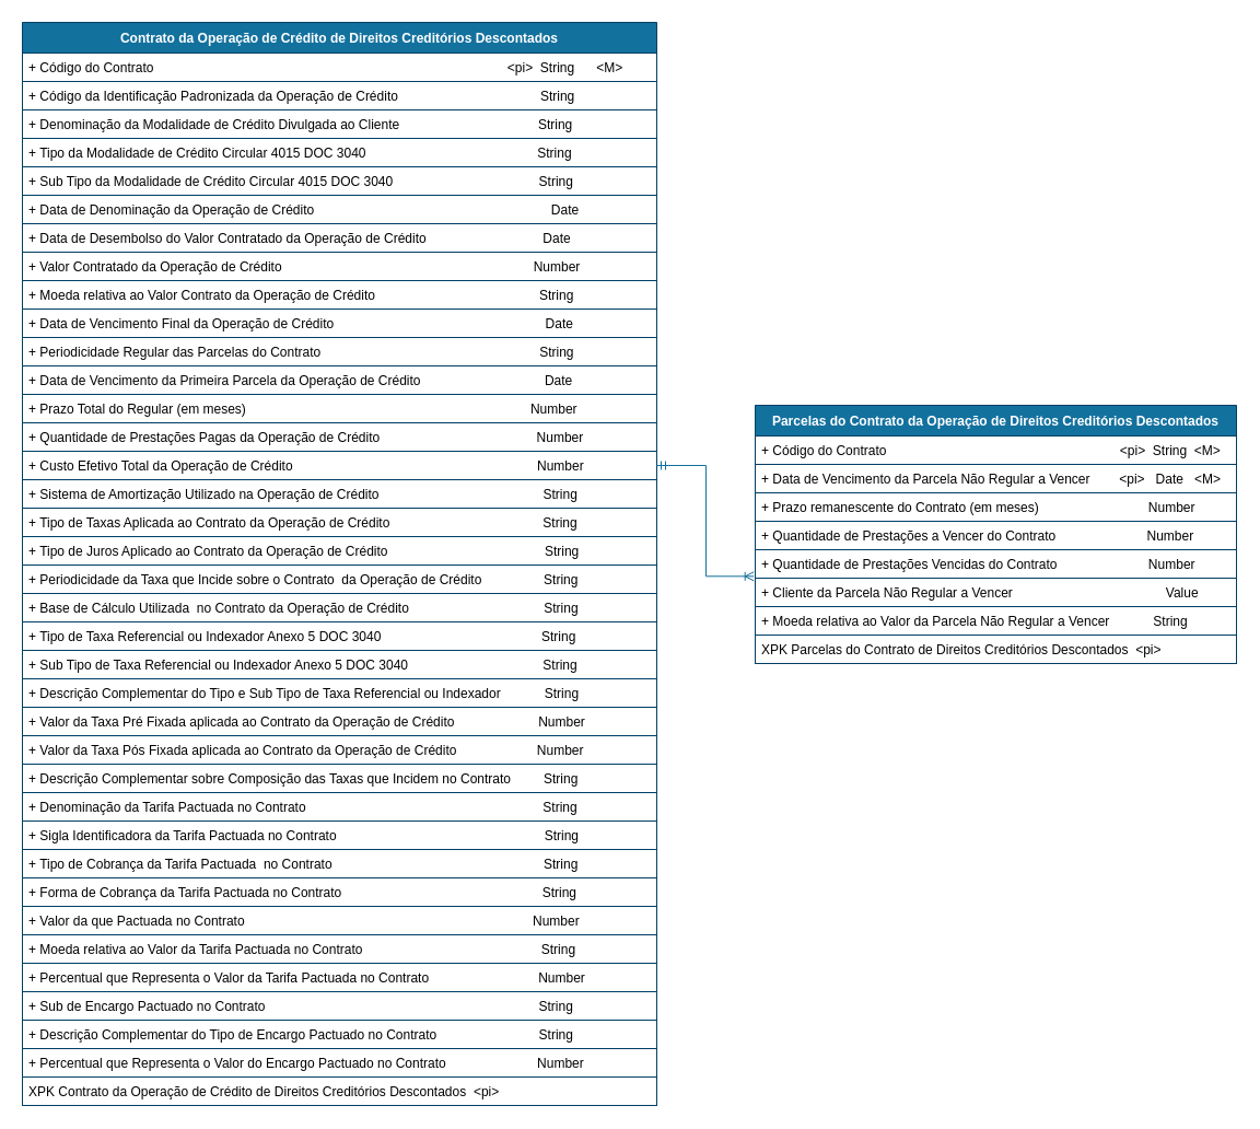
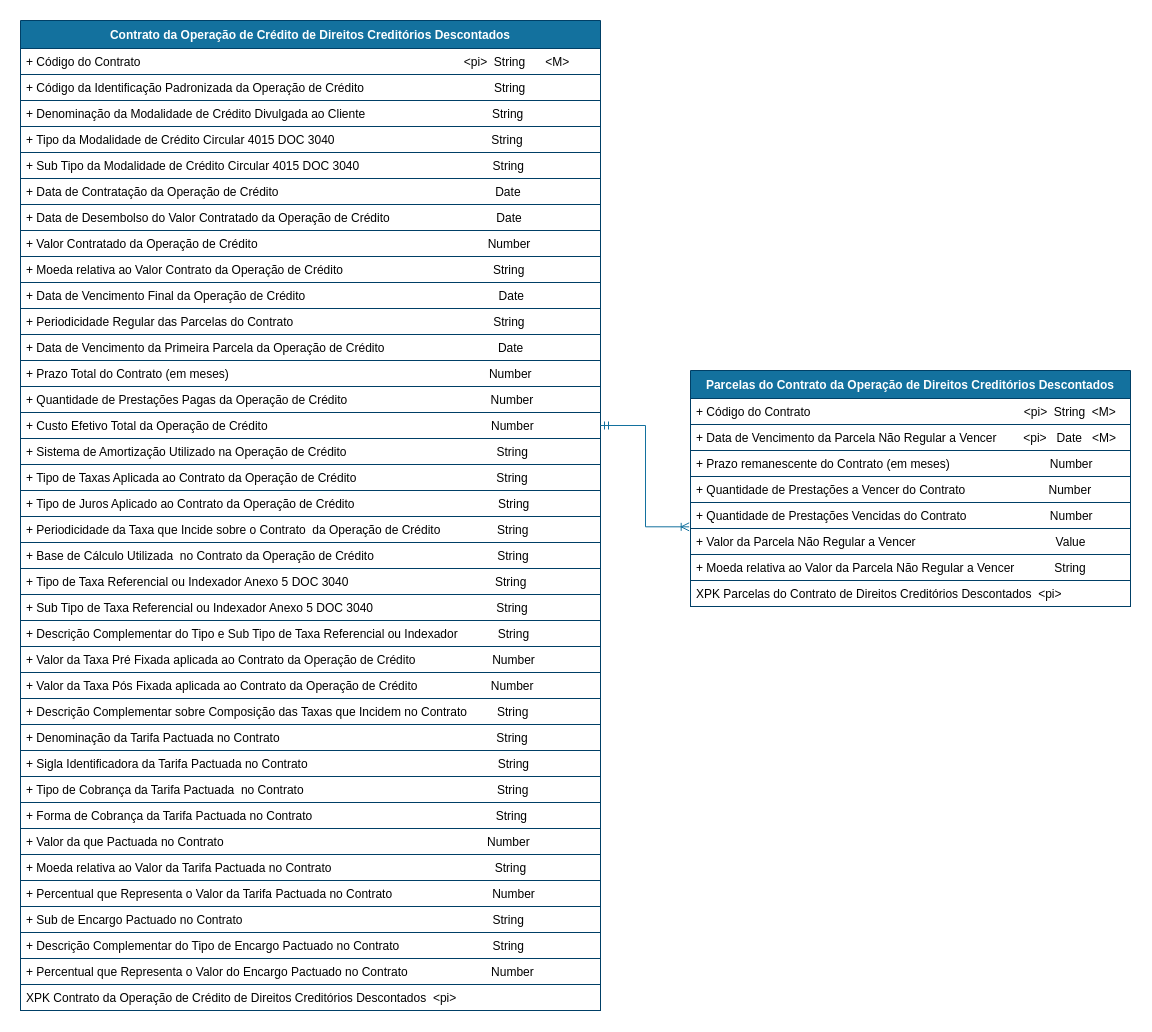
- <mxCell id="17" value="+ Data de Denominação da Operação de Crédito                                                                 Date" style="text;fillColor=none;align=left;verticalAlign=top;spacingLeft=4;spacingRight=4;overflow=hidden;rotatable=0;points=[[0,0.5],[1,0.5]];portConstraint=eastwest;strokeColor=#003F66;" parent="11" vertex="1"><mxGeometry y="158" width="580" height="26" as="geometry" /></mxCell>
+ <mxCell id="17" value="+ Data de Contratação da Operação de Crédito                                                                 Date" style="text;fillColor=none;align=left;verticalAlign=top;spacingLeft=4;spacingRight=4;overflow=hidden;rotatable=0;points=[[0,0.5],[1,0.5]];portConstraint=eastwest;strokeColor=#003F66;" parent="11" vertex="1"><mxGeometry y="158" width="580" height="26" as="geometry" /></mxCell>
- <mxCell id="24" value="+ Prazo Total do Regular (em meses)                                                                              Number  " style="text;fillColor=none;align=left;verticalAlign=top;spacingLeft=4;spacingRight=4;overflow=hidden;rotatable=0;points=[[0,0.5],[1,0.5]];portConstraint=eastwest;strokeColor=#003F66;" parent="11" vertex="1"><mxGeometry y="340" width="580" height="26" as="geometry" /></mxCell>
+ <mxCell id="24" value="+ Prazo Total do Contrato (em meses)                                                                              Number  " style="text;fillColor=none;align=left;verticalAlign=top;spacingLeft=4;spacingRight=4;overflow=hidden;rotatable=0;points=[[0,0.5],[1,0.5]];portConstraint=eastwest;strokeColor=#003F66;" parent="11" vertex="1"><mxGeometry y="340" width="580" height="26" as="geometry" /></mxCell>
- <mxCell id="8" value="+ Cliente da Parcela Não Regular a Vencer                                          Value" style="text;fillColor=none;align=left;verticalAlign=top;spacingLeft=4;spacingRight=4;overflow=hidden;rotatable=0;points=[[0,0.5],[1,0.5]];portConstraint=eastwest;strokeColor=#003F66;" parent="2" vertex="1"><mxGeometry y="158" width="440" height="26" as="geometry" /></mxCell>
+ <mxCell id="8" value="+ Valor da Parcela Não Regular a Vencer                                          Value" style="text;fillColor=none;align=left;verticalAlign=top;spacingLeft=4;spacingRight=4;overflow=hidden;rotatable=0;points=[[0,0.5],[1,0.5]];portConstraint=eastwest;strokeColor=#003F66;" parent="2" vertex="1"><mxGeometry y="158" width="440" height="26" as="geometry" /></mxCell>
